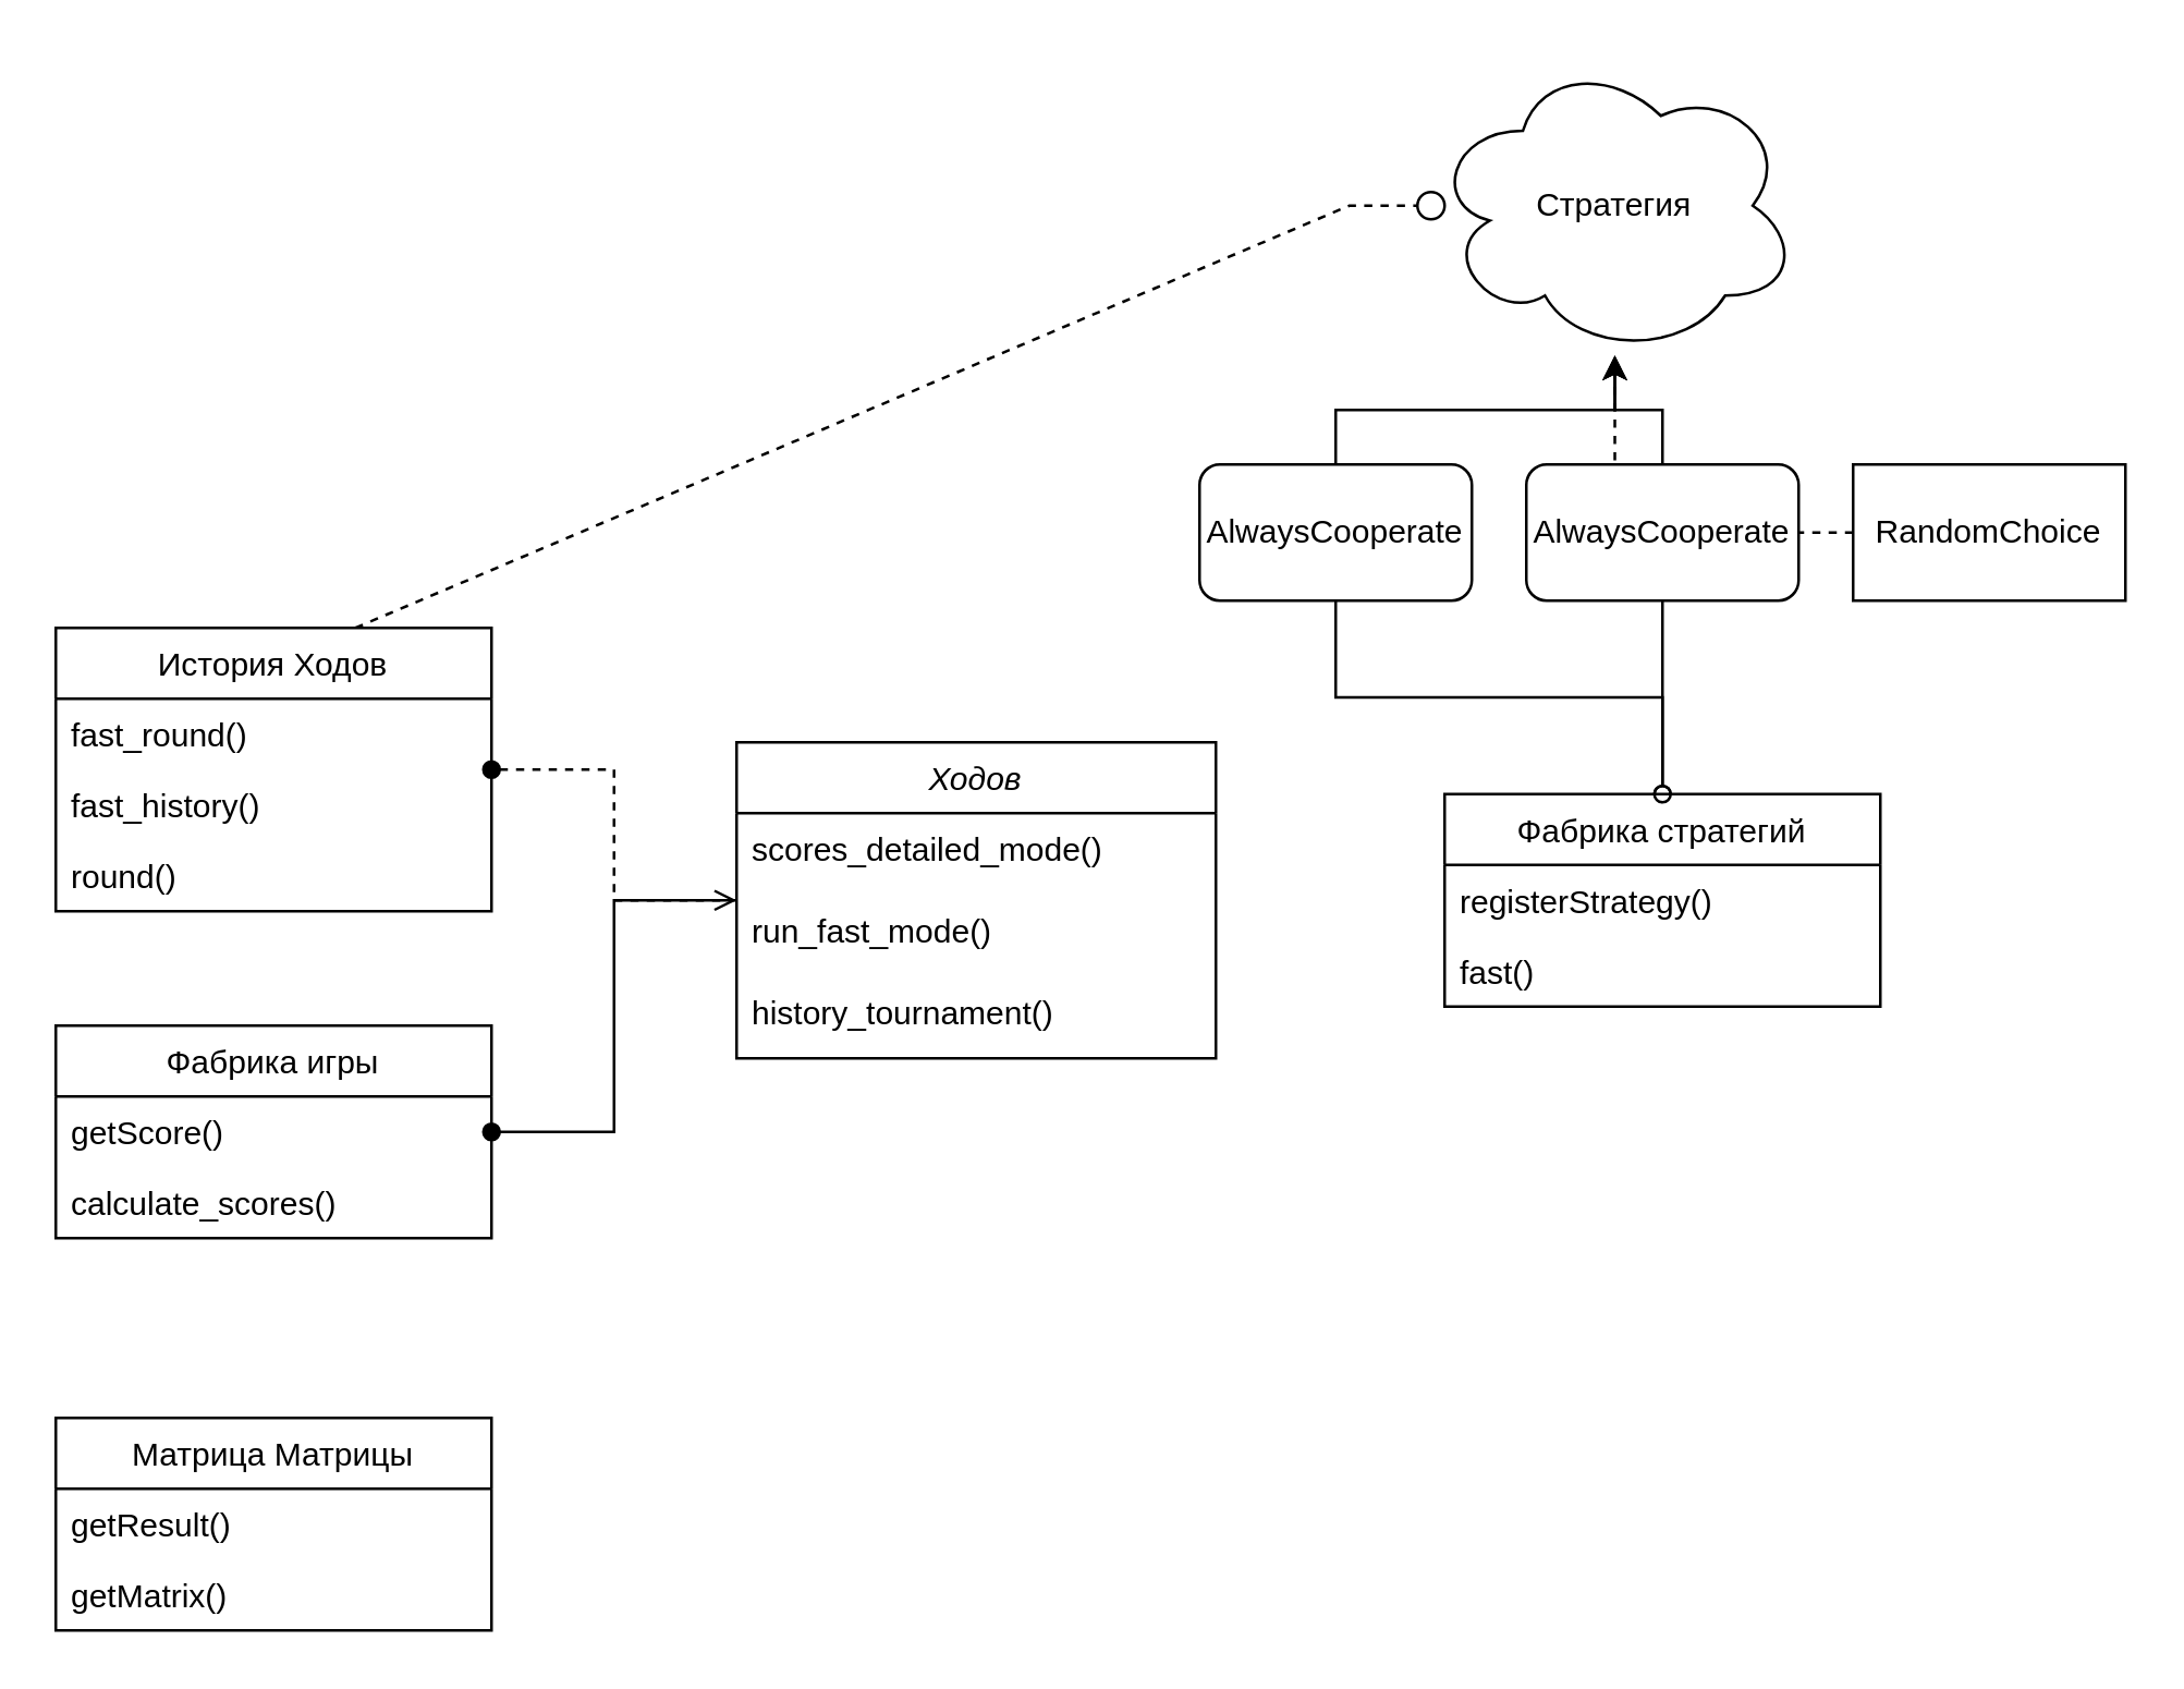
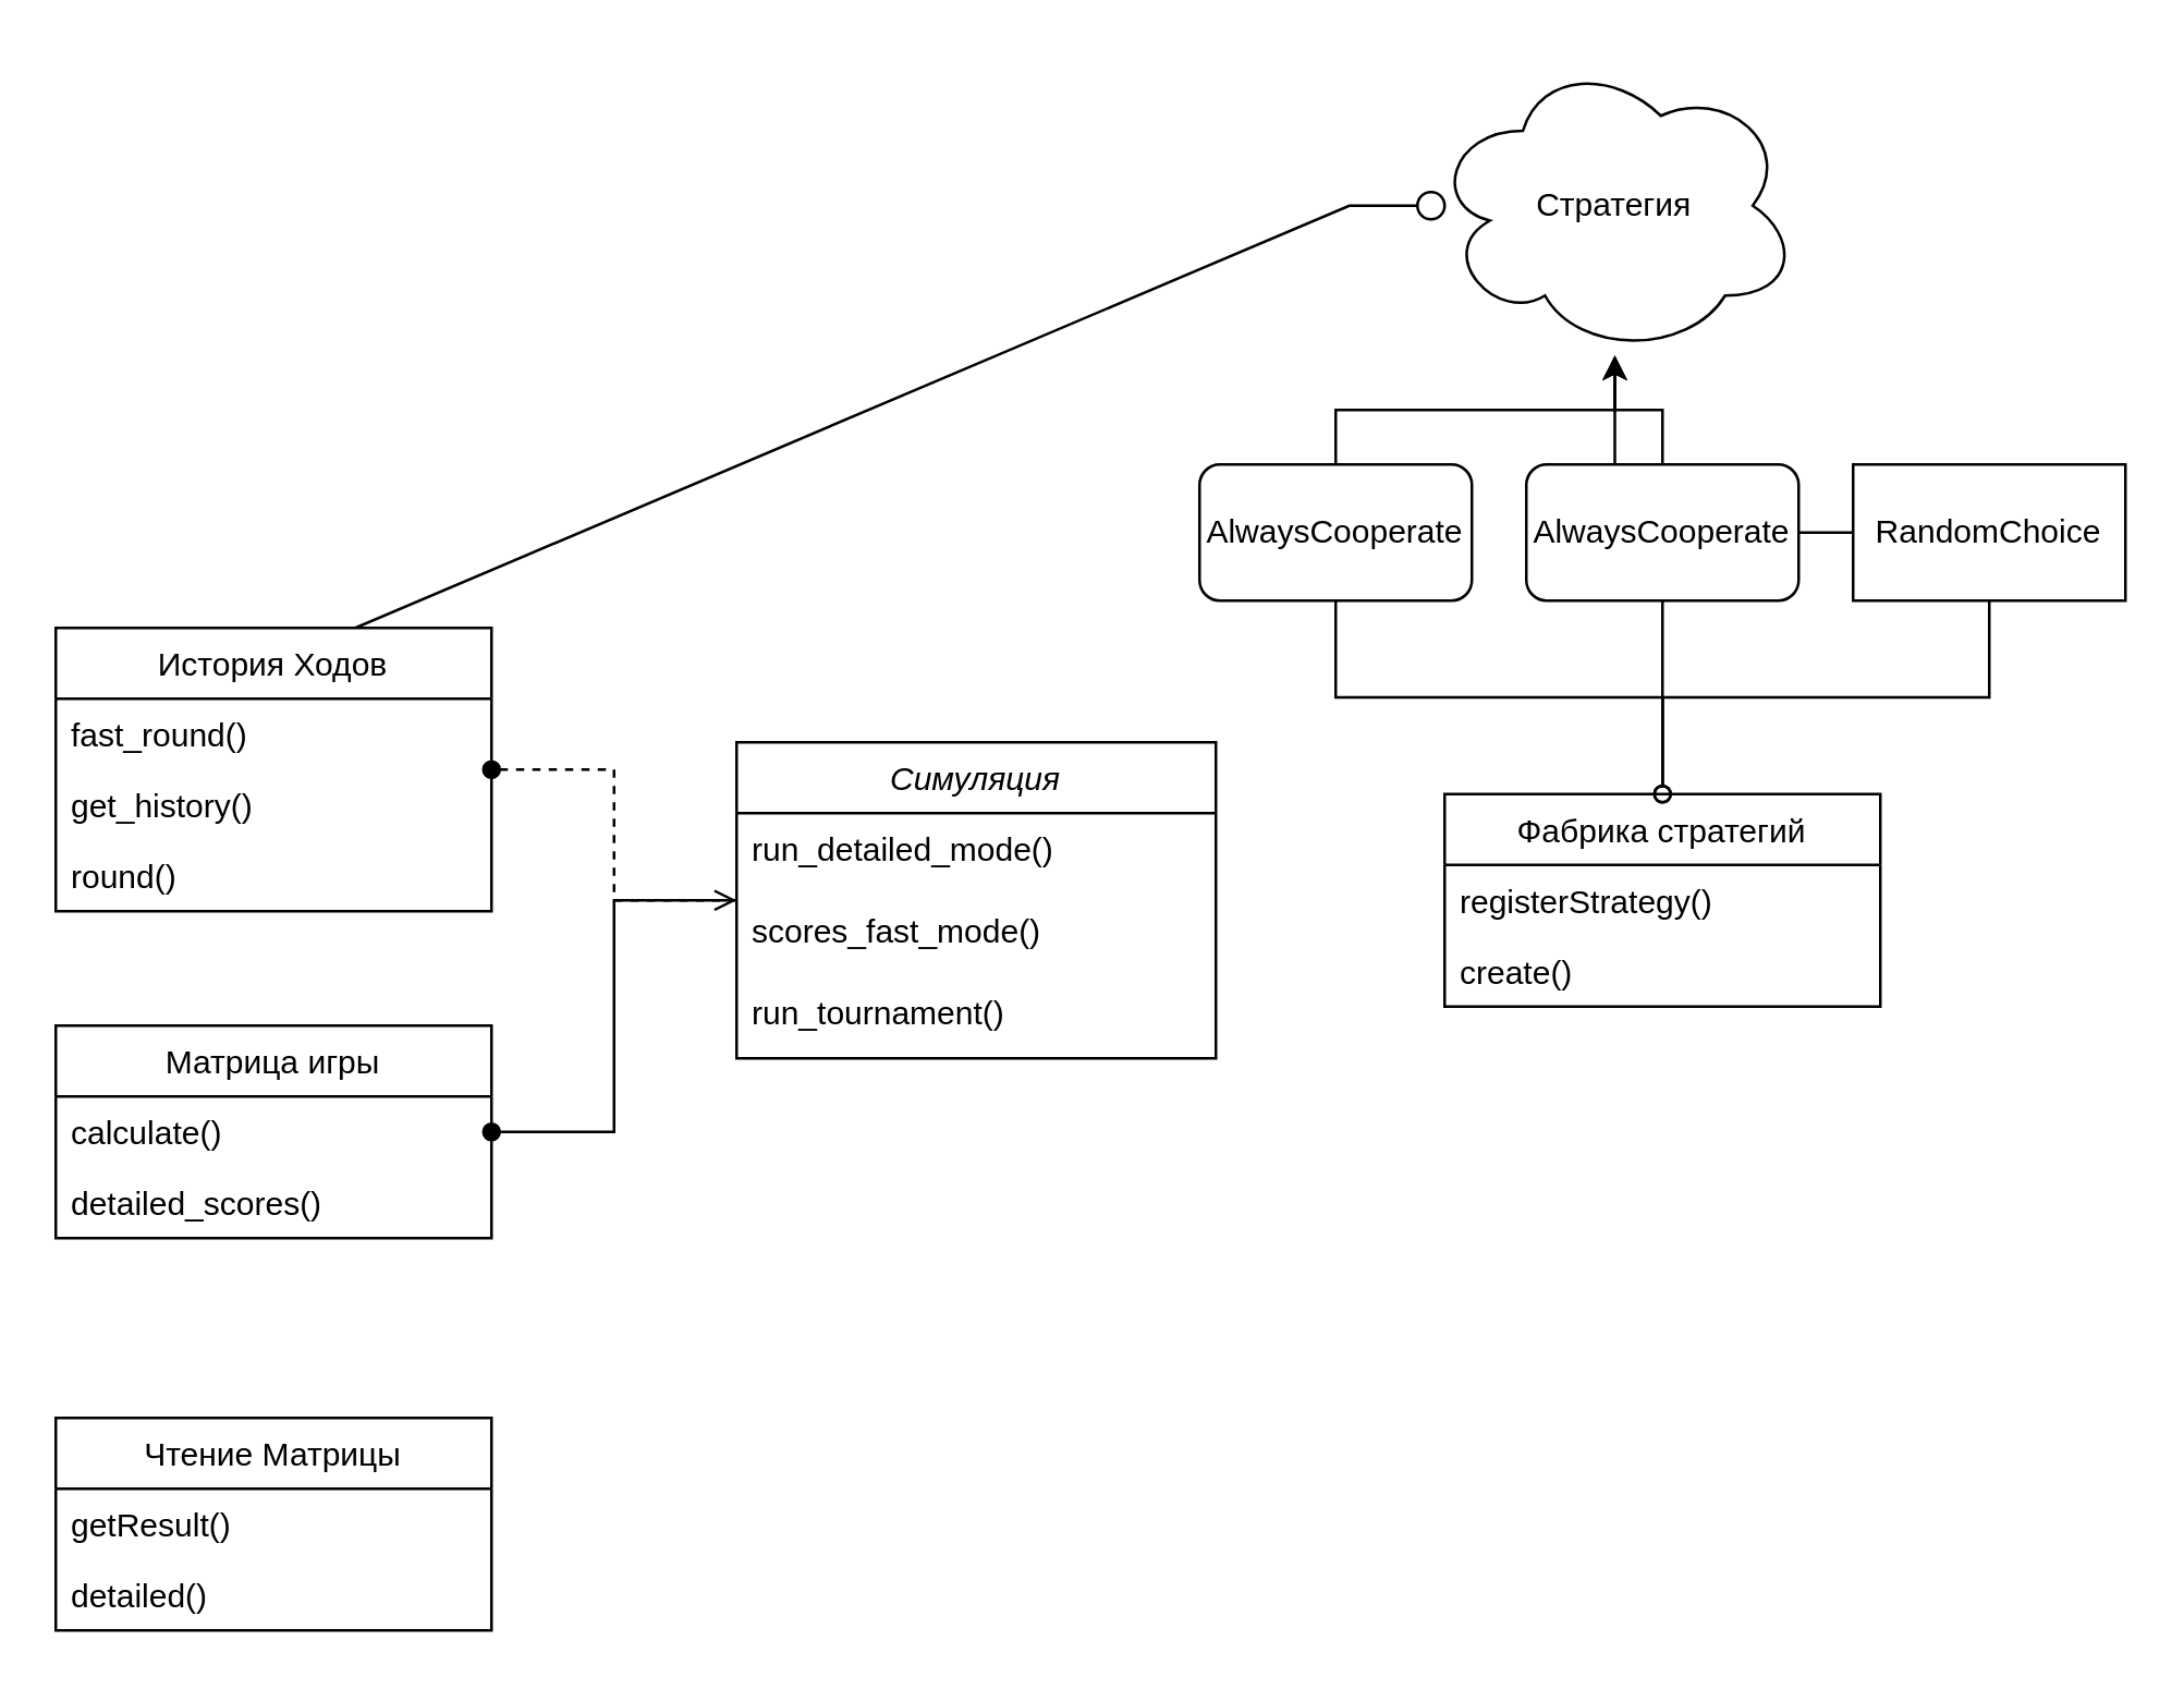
- <mxCell id="11" style="edgeStyle=entityRelationEdgeStyle;rounded=0;orthogonalLoop=1;jettySize=auto;html=1;endArrow=oval;endFill=0;endSize=10;startSize=10;exitX=0.5;exitY=0;exitDx=0;exitDy=0;dashed=1;" edge="1" parent="1" source="12" target="25"><mxGeometry relative="1" as="geometry"><mxPoint x="100" y="50" as="targetPoint" /></mxGeometry></mxCell>
+ <mxCell id="11" style="edgeStyle=entityRelationEdgeStyle;rounded=0;orthogonalLoop=1;jettySize=auto;html=1;endArrow=oval;endFill=0;endSize=10;startSize=10;exitX=0.5;exitY=0;exitDx=0;exitDy=0;" edge="1" parent="1" source="12" target="25"><mxGeometry relative="1" as="geometry"><mxPoint x="100" y="50" as="targetPoint" /></mxGeometry></mxCell>
- <mxCell id="22" style="edgeStyle=orthogonalEdgeStyle;rounded=0;orthogonalLoop=1;jettySize=auto;html=1;dashed=1;" edge="1" parent="1" source="23" target="25"><mxGeometry relative="1" as="geometry" /></mxCell>
+ <mxCell id="22" style="edgeStyle=orthogonalEdgeStyle;rounded=0;orthogonalLoop=1;jettySize=auto;html=1;" edge="1" parent="1" source="23" target="25"><mxGeometry relative="1" as="geometry" /></mxCell>
+ <mxCell id="21" style="edgeStyle=orthogonalEdgeStyle;rounded=0;orthogonalLoop=1;jettySize=auto;html=1;endArrow=oval;endFill=0;" edge="1" parent="1" source="23" target="17"><mxGeometry relative="1" as="geometry" /></mxCell>
- <mxCell id="3" value="Ходов" style="swimlane;fontStyle=2;align=center;verticalAlign=top;childLayout=stackLayout;horizontal=1;startSize=26;horizontalStack=0;resizeParent=1;resizeLast=0;collapsible=1;marginBottom=0;rounded=0;shadow=0;strokeWidth=1;" parent="1" vertex="1"><mxGeometry x="270" y="272" width="176" height="116" as="geometry"><mxRectangle x="230" y="140" width="160" height="26" as="alternateBounds" /></mxGeometry></mxCell>
+ <mxCell id="3" value="Симуляция" style="swimlane;fontStyle=2;align=center;verticalAlign=top;childLayout=stackLayout;horizontal=1;startSize=26;horizontalStack=0;resizeParent=1;resizeLast=0;collapsible=1;marginBottom=0;rounded=0;shadow=0;strokeWidth=1;" parent="1" vertex="1"><mxGeometry x="270" y="272" width="176" height="116" as="geometry"><mxRectangle x="230" y="140" width="160" height="26" as="alternateBounds" /></mxGeometry></mxCell>
- <mxCell id="14" value="fast_history()" style="text;align=left;verticalAlign=top;spacingLeft=4;spacingRight=4;overflow=hidden;rotatable=0;points=[[0,0.5],[1,0.5]];portConstraint=eastwest;" vertex="1" parent="12"><mxGeometry y="52" width="160" height="26" as="geometry" /></mxCell>
+ <mxCell id="14" value="get_history()" style="text;align=left;verticalAlign=top;spacingLeft=4;spacingRight=4;overflow=hidden;rotatable=0;points=[[0,0.5],[1,0.5]];portConstraint=eastwest;" vertex="1" parent="12"><mxGeometry y="52" width="160" height="26" as="geometry" /></mxCell>
- <mxCell id="4" value="scores_detailed_mode()" style="text;align=left;verticalAlign=top;spacingLeft=4;spacingRight=4;overflow=hidden;rotatable=0;points=[[0,0.5],[1,0.5]];portConstraint=eastwest;" parent="3" vertex="1"><mxGeometry y="26" width="176" height="30" as="geometry" /></mxCell>
+ <mxCell id="4" value="run_detailed_mode()" style="text;align=left;verticalAlign=top;spacingLeft=4;spacingRight=4;overflow=hidden;rotatable=0;points=[[0,0.5],[1,0.5]];portConstraint=eastwest;" parent="3" vertex="1"><mxGeometry y="26" width="176" height="30" as="geometry" /></mxCell>
- <mxCell id="5" value="run_fast_mode()" style="text;align=left;verticalAlign=top;spacingLeft=4;spacingRight=4;overflow=hidden;rotatable=0;points=[[0,0.5],[1,0.5]];portConstraint=eastwest;rounded=0;shadow=0;html=0;" parent="3" vertex="1"><mxGeometry y="56" width="176" height="30" as="geometry" /></mxCell>
+ <mxCell id="5" value="scores_fast_mode()" style="text;align=left;verticalAlign=top;spacingLeft=4;spacingRight=4;overflow=hidden;rotatable=0;points=[[0,0.5],[1,0.5]];portConstraint=eastwest;rounded=0;shadow=0;html=0;" parent="3" vertex="1"><mxGeometry y="56" width="176" height="30" as="geometry" /></mxCell>
- <mxCell id="19" value="fast()" style="text;align=left;verticalAlign=top;spacingLeft=4;spacingRight=4;overflow=hidden;rotatable=0;points=[[0,0.5],[1,0.5]];portConstraint=eastwest;rounded=0;shadow=0;html=0;" parent="17" vertex="1"><mxGeometry y="52" width="160" height="26" as="geometry" /></mxCell>
+ <mxCell id="19" value="create()" style="text;align=left;verticalAlign=top;spacingLeft=4;spacingRight=4;overflow=hidden;rotatable=0;points=[[0,0.5],[1,0.5]];portConstraint=eastwest;rounded=0;shadow=0;html=0;" parent="17" vertex="1"><mxGeometry y="52" width="160" height="26" as="geometry" /></mxCell>
- <mxCell id="6" value="history_tournament()" style="text;align=left;verticalAlign=top;spacingLeft=4;spacingRight=4;overflow=hidden;rotatable=0;points=[[0,0.5],[1,0.5]];portConstraint=eastwest;rounded=0;shadow=0;html=0;" parent="3" vertex="1"><mxGeometry y="86" width="176" height="30" as="geometry" /></mxCell>
+ <mxCell id="6" value="run_tournament()" style="text;align=left;verticalAlign=top;spacingLeft=4;spacingRight=4;overflow=hidden;rotatable=0;points=[[0,0.5],[1,0.5]];portConstraint=eastwest;rounded=0;shadow=0;html=0;" parent="3" vertex="1"><mxGeometry y="86" width="176" height="30" as="geometry" /></mxCell>
- <mxCell id="8" value="Фабрика игры" style="swimlane;fontStyle=0;align=center;verticalAlign=top;childLayout=stackLayout;horizontal=1;startSize=26;horizontalStack=0;resizeParent=1;resizeLast=0;collapsible=1;marginBottom=0;rounded=0;shadow=0;strokeWidth=1;" parent="1" vertex="1"><mxGeometry x="20" y="376" width="160" height="78" as="geometry"><mxRectangle x="130" y="380" width="160" height="26" as="alternateBounds" /></mxGeometry></mxCell>
+ <mxCell id="8" value="Матрица игры" style="swimlane;fontStyle=0;align=center;verticalAlign=top;childLayout=stackLayout;horizontal=1;startSize=26;horizontalStack=0;resizeParent=1;resizeLast=0;collapsible=1;marginBottom=0;rounded=0;shadow=0;strokeWidth=1;" parent="1" vertex="1"><mxGeometry x="20" y="376" width="160" height="78" as="geometry"><mxRectangle x="130" y="380" width="160" height="26" as="alternateBounds" /></mxGeometry></mxCell>
- <mxCell id="9" value="getScore()" style="text;align=left;verticalAlign=top;spacingLeft=4;spacingRight=4;overflow=hidden;rotatable=0;points=[[0,0.5],[1,0.5]];portConstraint=eastwest;" parent="8" vertex="1"><mxGeometry y="26" width="160" height="26" as="geometry" /></mxCell>
+ <mxCell id="9" value="calculate()" style="text;align=left;verticalAlign=top;spacingLeft=4;spacingRight=4;overflow=hidden;rotatable=0;points=[[0,0.5],[1,0.5]];portConstraint=eastwest;" parent="8" vertex="1"><mxGeometry y="26" width="160" height="26" as="geometry" /></mxCell>
- <mxCell id="10" value="calculate_scores()" style="text;align=left;verticalAlign=top;spacingLeft=4;spacingRight=4;overflow=hidden;rotatable=0;points=[[0,0.5],[1,0.5]];portConstraint=eastwest;rounded=0;shadow=0;html=0;" parent="8" vertex="1"><mxGeometry y="52" width="160" height="26" as="geometry" /></mxCell>
+ <mxCell id="10" value="detailed_scores()" style="text;align=left;verticalAlign=top;spacingLeft=4;spacingRight=4;overflow=hidden;rotatable=0;points=[[0,0.5],[1,0.5]];portConstraint=eastwest;rounded=0;shadow=0;html=0;" parent="8" vertex="1"><mxGeometry y="52" width="160" height="26" as="geometry" /></mxCell>
- <mxCell id="29" value="Матрица Матрицы" style="swimlane;fontStyle=0;align=center;verticalAlign=top;childLayout=stackLayout;horizontal=1;startSize=26;horizontalStack=0;resizeParent=1;resizeLast=0;collapsible=1;marginBottom=0;rounded=0;shadow=0;strokeWidth=1;" vertex="1" parent="1"><mxGeometry x="20" y="520" width="160" height="78" as="geometry"><mxRectangle x="130" y="380" width="160" height="26" as="alternateBounds" /></mxGeometry></mxCell>
+ <mxCell id="29" value="Чтение Матрицы" style="swimlane;fontStyle=0;align=center;verticalAlign=top;childLayout=stackLayout;horizontal=1;startSize=26;horizontalStack=0;resizeParent=1;resizeLast=0;collapsible=1;marginBottom=0;rounded=0;shadow=0;strokeWidth=1;" vertex="1" parent="1"><mxGeometry x="20" y="520" width="160" height="78" as="geometry"><mxRectangle x="130" y="380" width="160" height="26" as="alternateBounds" /></mxGeometry></mxCell>
- <mxCell id="31" value="getMatrix()" style="text;align=left;verticalAlign=top;spacingLeft=4;spacingRight=4;overflow=hidden;rotatable=0;points=[[0,0.5],[1,0.5]];portConstraint=eastwest;rounded=0;shadow=0;html=0;" vertex="1" parent="29"><mxGeometry y="52" width="160" height="26" as="geometry" /></mxCell>
+ <mxCell id="31" value="detailed()" style="text;align=left;verticalAlign=top;spacingLeft=4;spacingRight=4;overflow=hidden;rotatable=0;points=[[0,0.5],[1,0.5]];portConstraint=eastwest;rounded=0;shadow=0;html=0;" vertex="1" parent="29"><mxGeometry y="52" width="160" height="26" as="geometry" /></mxCell>
